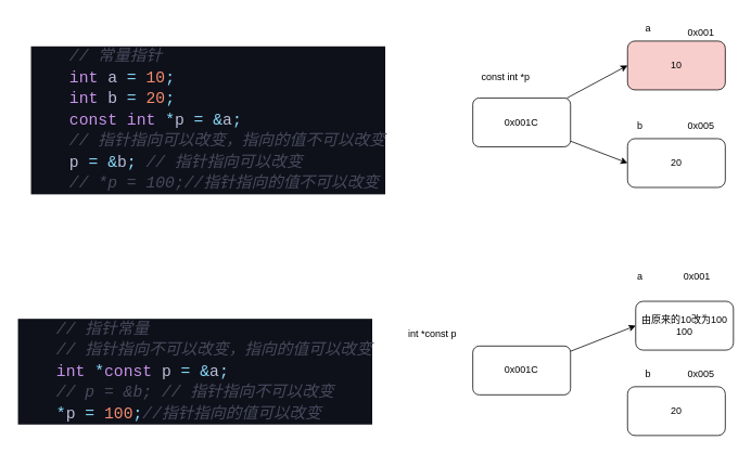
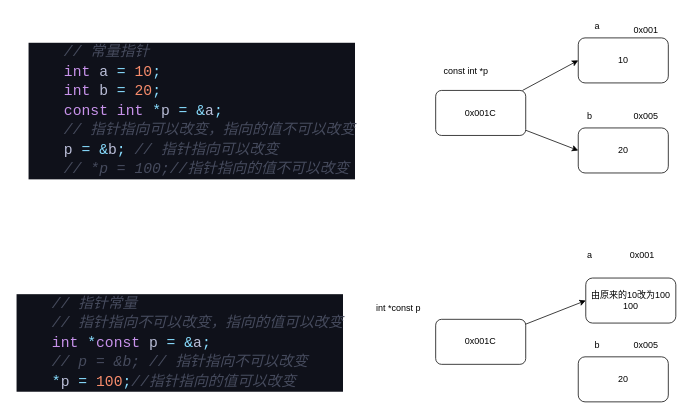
- <mxCell id="2" value="10" style="rounded=1;whiteSpace=wrap;html=1;fillColor=#f8cecc;" parent="1" vertex="1"><mxGeometry x="770" y="50" width="120" height="60" as="geometry" /></mxCell>
+ <mxCell id="2" value="10" style="rounded=1;whiteSpace=wrap;html=1;" parent="1" vertex="1"><mxGeometry x="770" y="50" width="120" height="60" as="geometry" /></mxCell>
